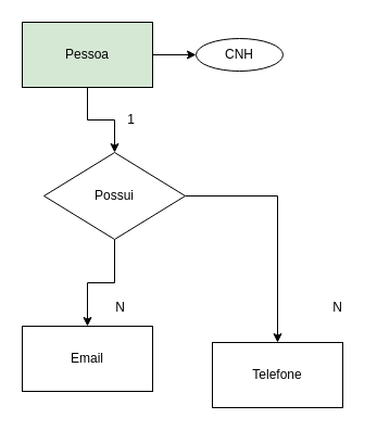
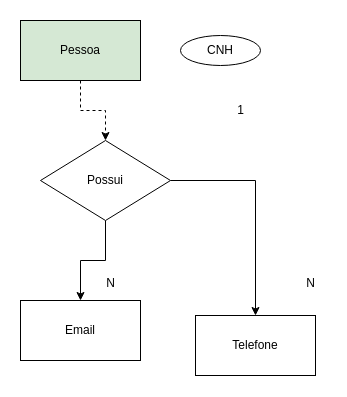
- <mxCell id="3" style="edgeStyle=orthogonalEdgeStyle;rounded=0;orthogonalLoop=1;jettySize=auto;html=1;entryX=0;entryY=0.5;entryDx=0;entryDy=0;" parent="1" source="4" target="5" edge="1"><mxGeometry relative="1" as="geometry" /></mxCell>
- <mxCell id="2" style="edgeStyle=orthogonalEdgeStyle;rounded=0;orthogonalLoop=1;jettySize=auto;html=1;entryX=0.5;entryY=0;entryDx=0;entryDy=0;" parent="1" source="4" target="10" edge="1"><mxGeometry relative="1" as="geometry" /></mxCell>
+ <mxCell id="2" style="edgeStyle=orthogonalEdgeStyle;rounded=0;orthogonalLoop=1;jettySize=auto;html=1;entryX=0.5;entryY=0;entryDx=0;entryDy=0;dashed=1;" parent="1" source="4" target="10" edge="1"><mxGeometry relative="1" as="geometry" /></mxCell>
- <mxCell id="11" value="1" style="text;html=1;align=center;verticalAlign=middle;resizable=0;points=[];autosize=1;strokeColor=none;fillColor=none;" parent="1" vertex="1"><mxGeometry x="105" y="95" width="30" height="30" as="geometry" /></mxCell>
+ <mxCell id="11" value="1" style="text;html=1;align=center;verticalAlign=middle;resizable=0;points=[];autosize=1;strokeColor=none;fillColor=none;" parent="1" vertex="1"><mxGeometry x="225" y="95" width="30" height="30" as="geometry" /></mxCell>
